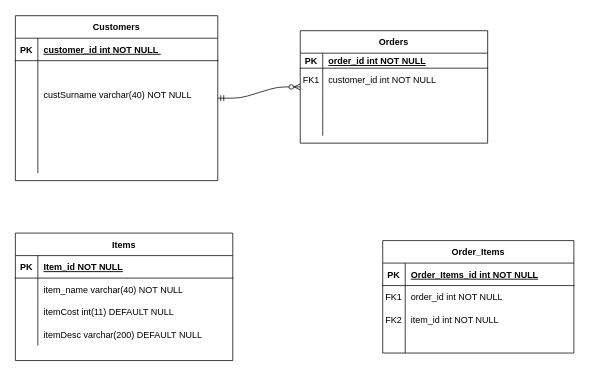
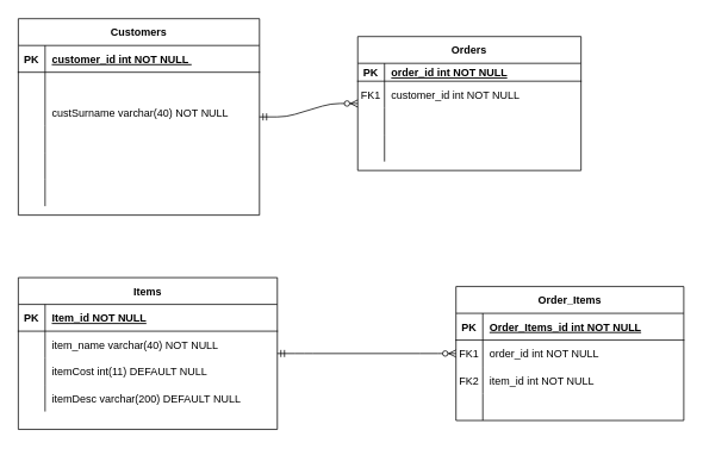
+ <mxCell id="60" value="" style="edgeStyle=entityRelationEdgeStyle;fontSize=12;html=1;endArrow=ERzeroToMany;startArrow=ERmandOne;" parent="1" source="46" target="33" edge="1"><mxGeometry width="100" height="100" relative="1" as="geometry"><mxPoint x="350" y="660" as="sourcePoint" /><mxPoint x="450" y="560" as="targetPoint" /></mxGeometry></mxCell>
